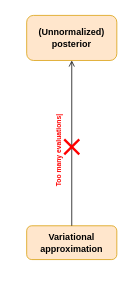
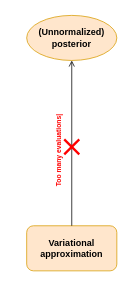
- <mxCell id="2" value="(Unnormalized) posterior" style="rounded=1;whiteSpace=wrap;html=1;fontStyle=1;fillColor=#ffe6cc;strokeColor=#d79b00;" vertex="1" parent="1"><mxGeometry x="35" y="20" width="120" height="60" as="geometry" /></mxCell>
+ <mxCell id="2" value="(Unnormalized) posterior" style="ellipse;whiteSpace=wrap;html=1;fontStyle=1;fillColor=#ffe6cc;strokeColor=#d79b00;" vertex="1" parent="1"><mxGeometry x="35" y="20" width="120" height="60" as="geometry" /></mxCell>
- <mxCell id="3" value="Variational approximation" style="rounded=1;whiteSpace=wrap;html=1;fontStyle=1;fillColor=#ffe6cc;strokeColor=#d79b00;" vertex="1" parent="1"><mxGeometry x="35" y="300" width="120" height="45" as="geometry" /></mxCell>
+ <mxCell id="3" value="Variational approximation" style="rounded=1;whiteSpace=wrap;html=1;fontStyle=1;fillColor=#ffe6cc;strokeColor=#d79b00;" vertex="1" parent="1"><mxGeometry x="35" y="300" width="120" height="60" as="geometry" /></mxCell>
